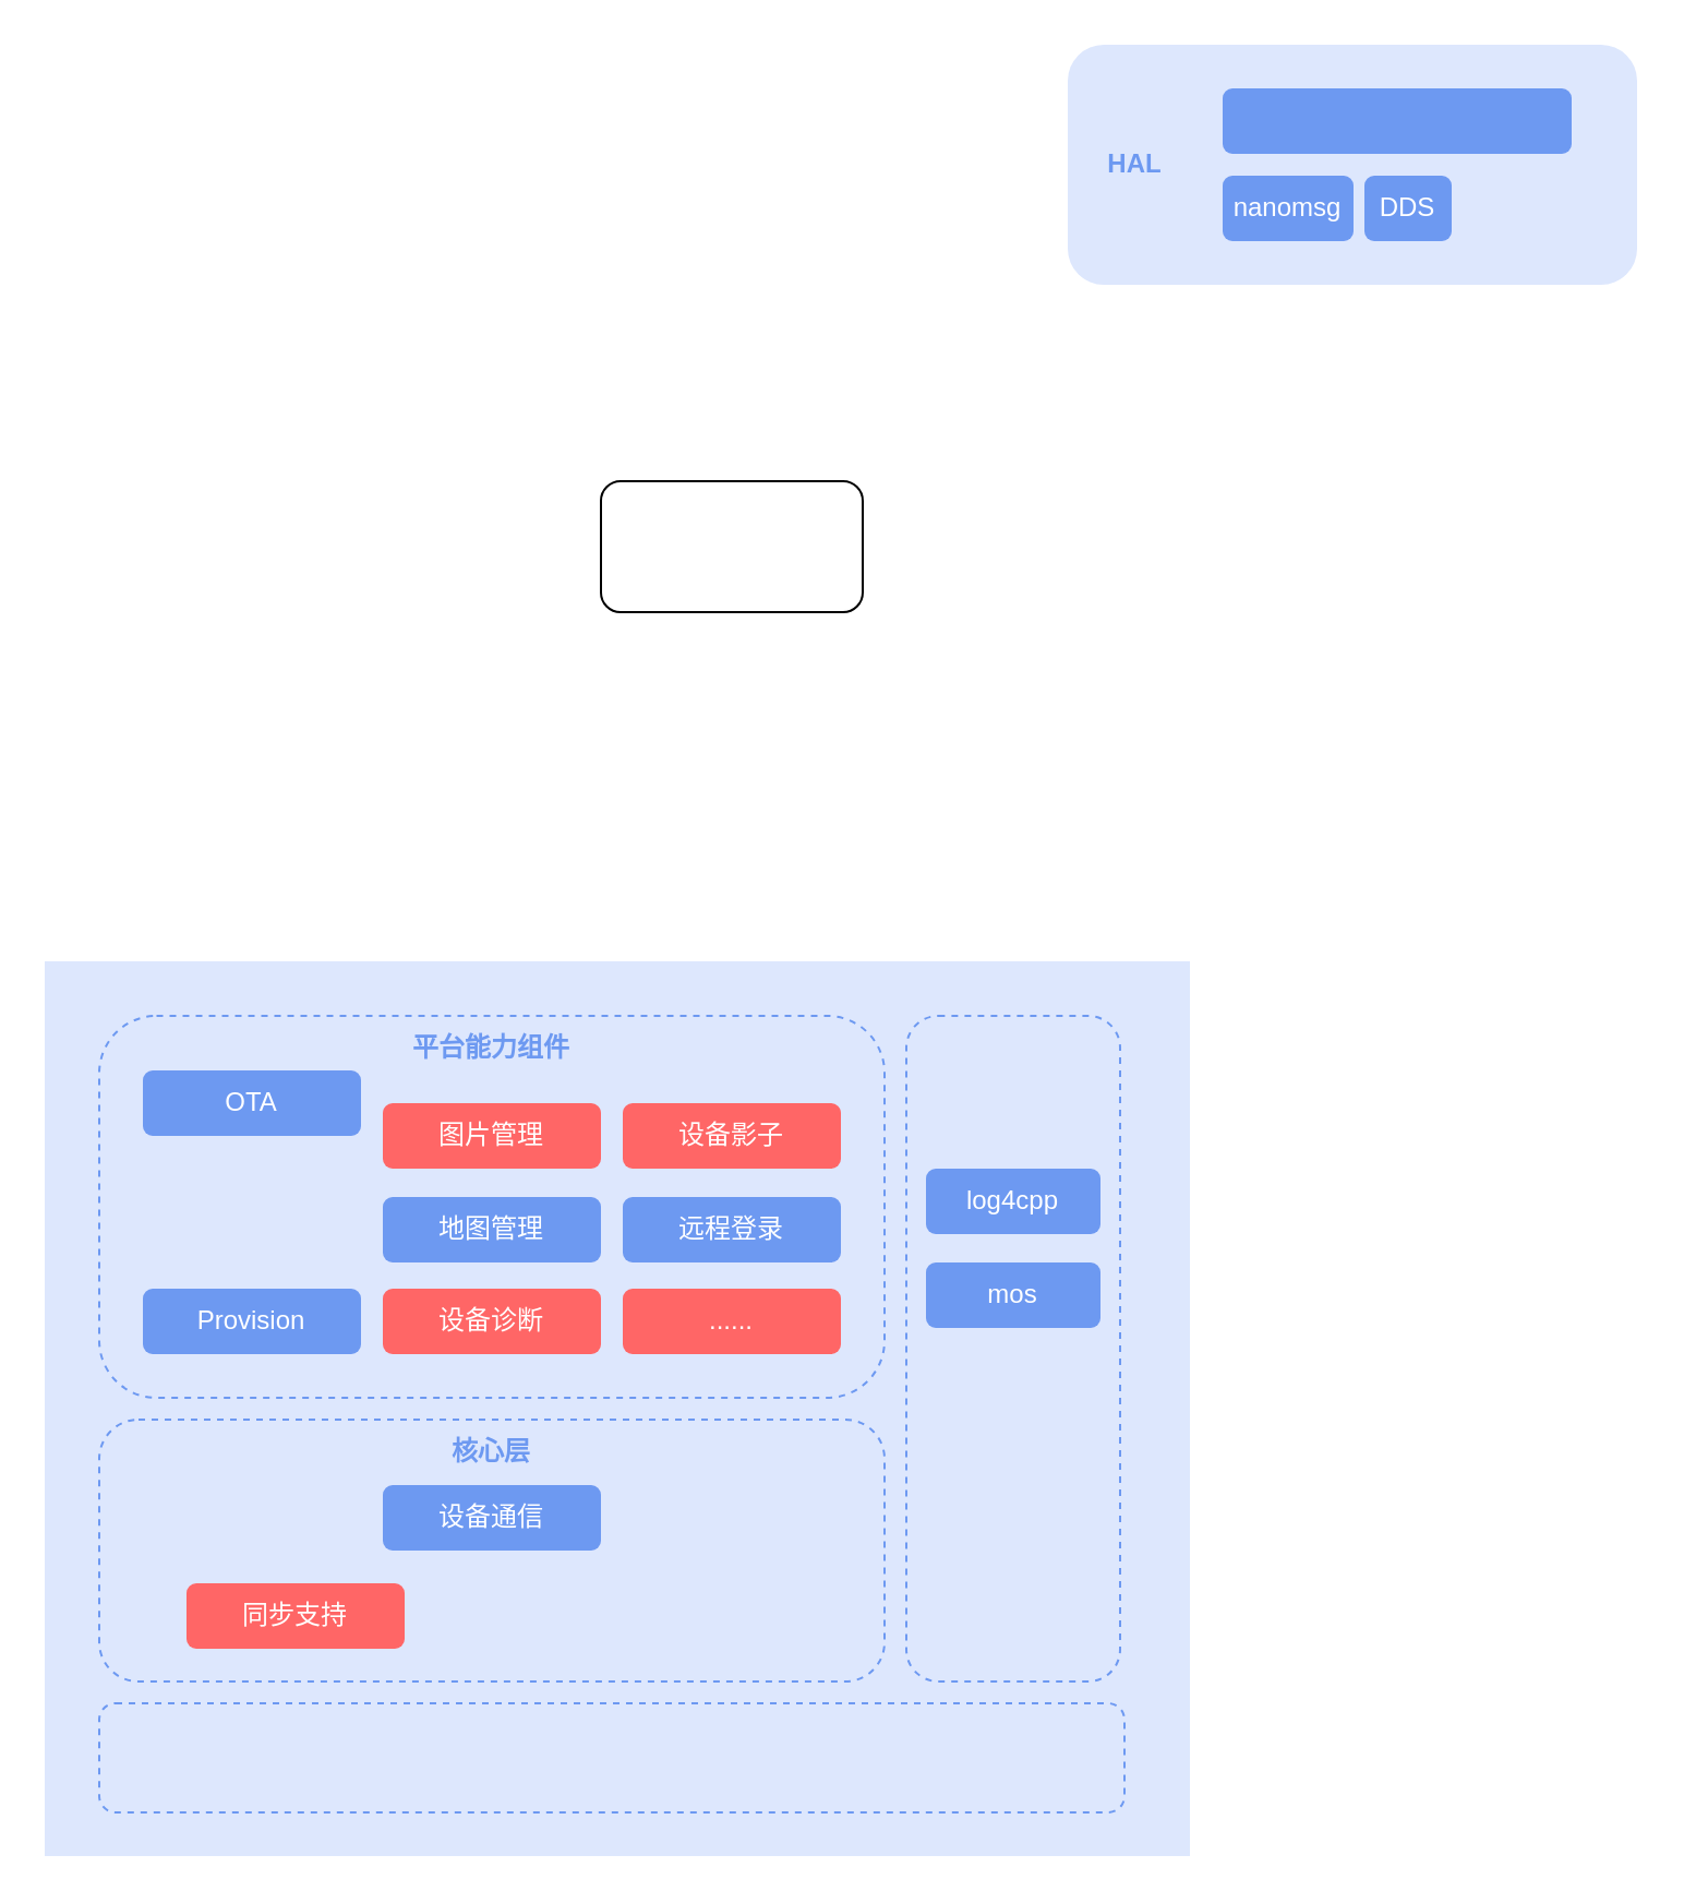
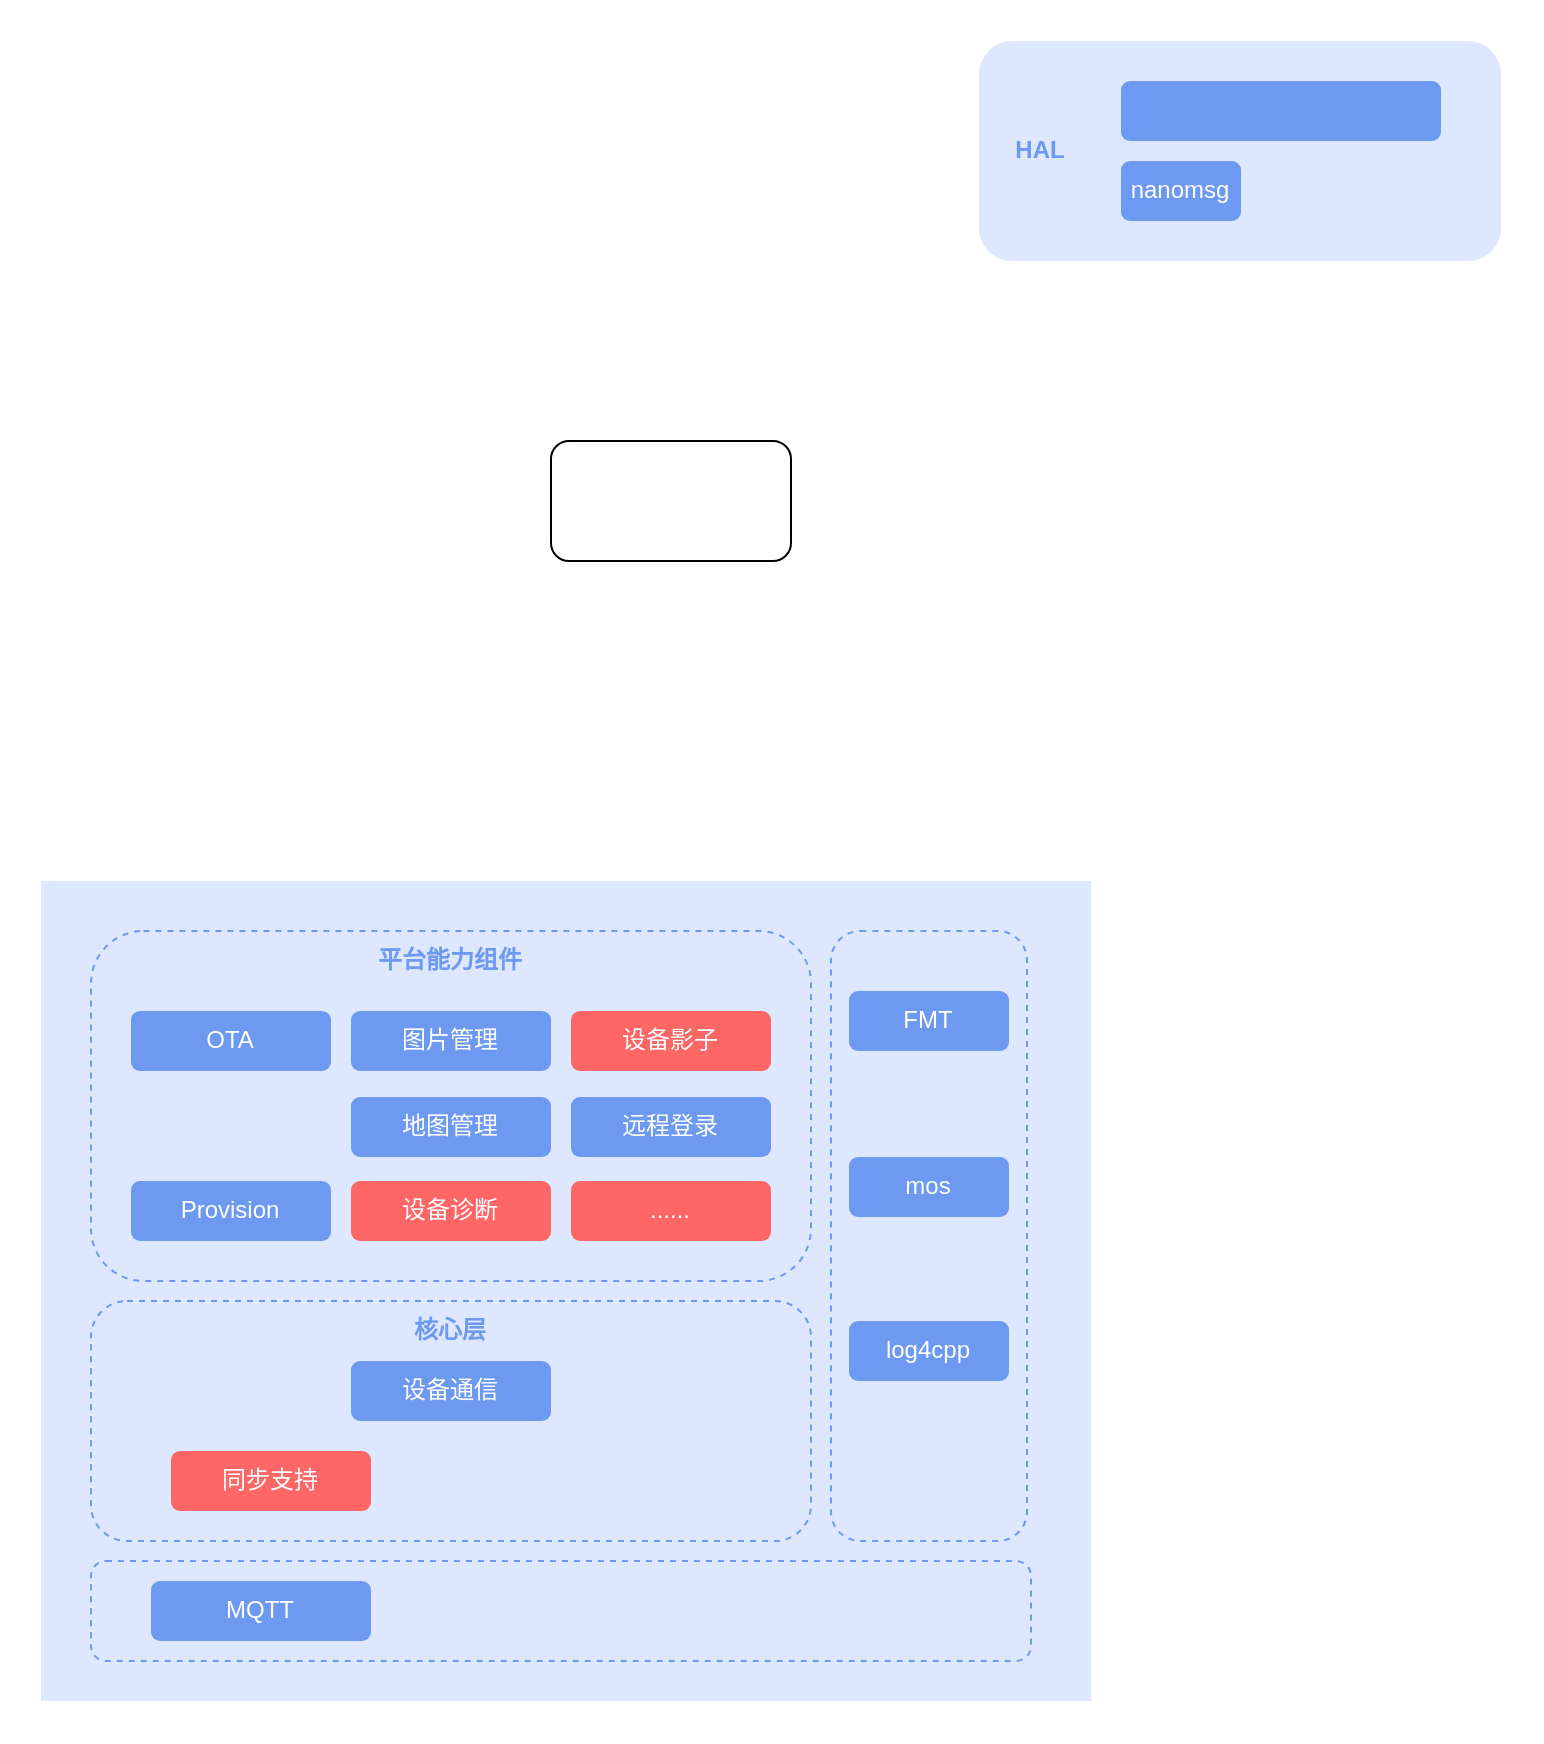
- <mxCell id="5" value="DDS" style="rounded=1;whiteSpace=wrap;html=1;strokeColor=none;fillColor=#6d99f1;fontColor=#ffffff;" vertex="1" parent="1"><mxGeometry x="625" y="80" width="40" height="30" as="geometry" /></mxCell>
- <mxCell id="14" value="OTA" style="rounded=1;whiteSpace=wrap;html=1;strokeColor=none;fillColor=#6d99f1;fontColor=#ffffff;" vertex="1" parent="1"><mxGeometry x="65" y="490" width="100" height="30" as="geometry" /></mxCell>
+ <mxCell id="14" value="OTA" style="rounded=1;whiteSpace=wrap;html=1;strokeColor=none;fillColor=#6d99f1;fontColor=#ffffff;" vertex="1" parent="1"><mxGeometry x="65" y="505" width="100" height="30" as="geometry" /></mxCell>
+ <mxCell id="23" value="FMT" style="rounded=1;whiteSpace=wrap;html=1;strokeColor=none;fillColor=#6d99f1;fontColor=#ffffff;" vertex="1" parent="1"><mxGeometry x="424" y="495" width="80" height="30" as="geometry" /></mxCell>
- <mxCell id="18" value="图片管理" style="rounded=1;whiteSpace=wrap;html=1;strokeColor=none;fillColor=#ff6666;fontColor=#ffffff;" vertex="1" parent="1"><mxGeometry x="175" y="505" width="100" height="30" as="geometry" /></mxCell>
+ <mxCell id="18" value="图片管理" style="rounded=1;whiteSpace=wrap;html=1;strokeColor=none;fillColor=#6d99f1;fontColor=#ffffff;" vertex="1" parent="1"><mxGeometry x="175" y="505" width="100" height="30" as="geometry" /></mxCell>
- <mxCell id="26" value="log4cpp" style="rounded=1;whiteSpace=wrap;html=1;strokeColor=none;fillColor=#6d99f1;fontColor=#ffffff;" vertex="1" parent="1"><mxGeometry x="424" y="535" width="80" height="30" as="geometry" /></mxCell>
+ <mxCell id="26" value="log4cpp" style="rounded=1;whiteSpace=wrap;html=1;strokeColor=none;fillColor=#6d99f1;fontColor=#ffffff;" vertex="1" parent="1"><mxGeometry x="424" y="660" width="80" height="30" as="geometry" /></mxCell>
+ <mxCell id="8" value="MQTT" style="rounded=1;whiteSpace=wrap;html=1;strokeColor=none;fillColor=#6d99f1;fontColor=#ffffff;" vertex="1" parent="1"><mxGeometry x="75" y="790" width="110" height="30" as="geometry" /></mxCell>
